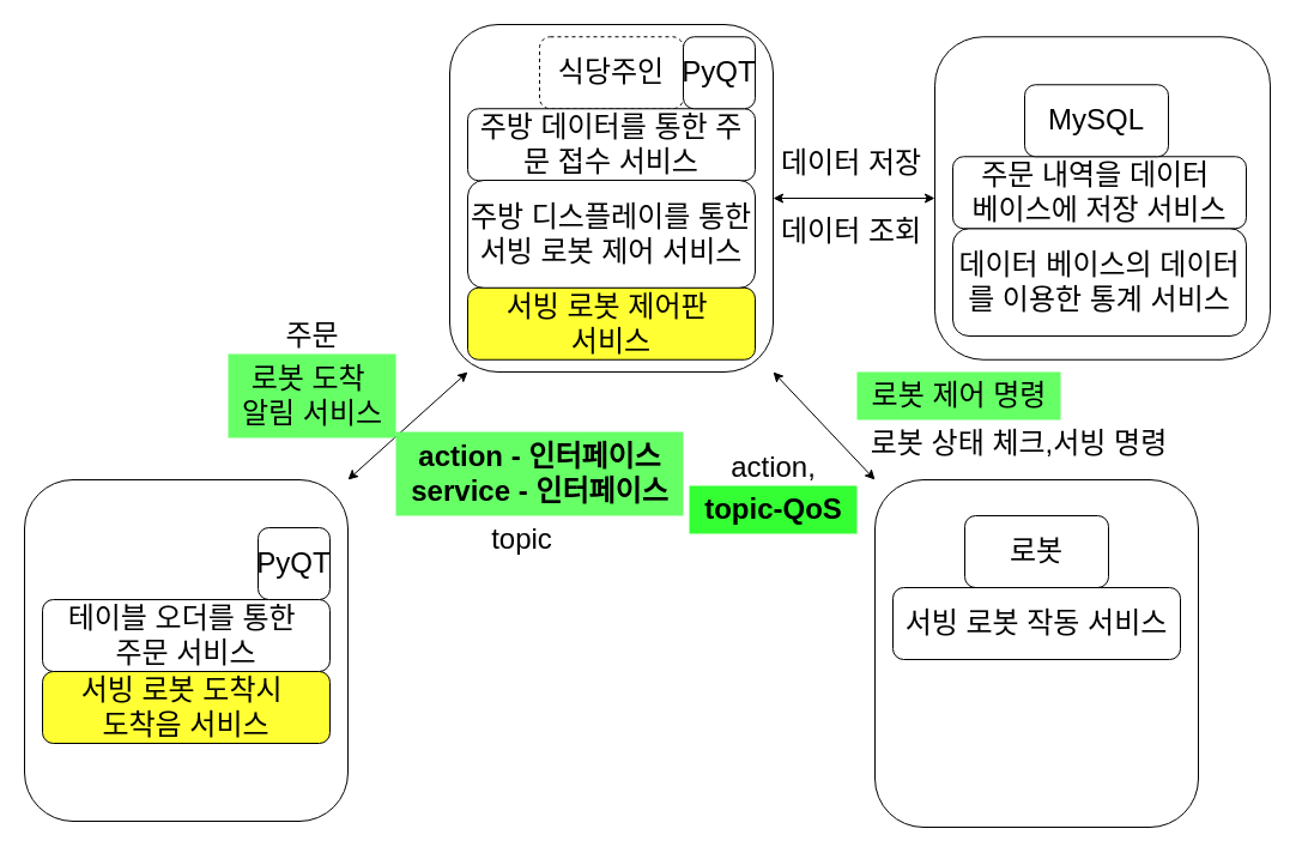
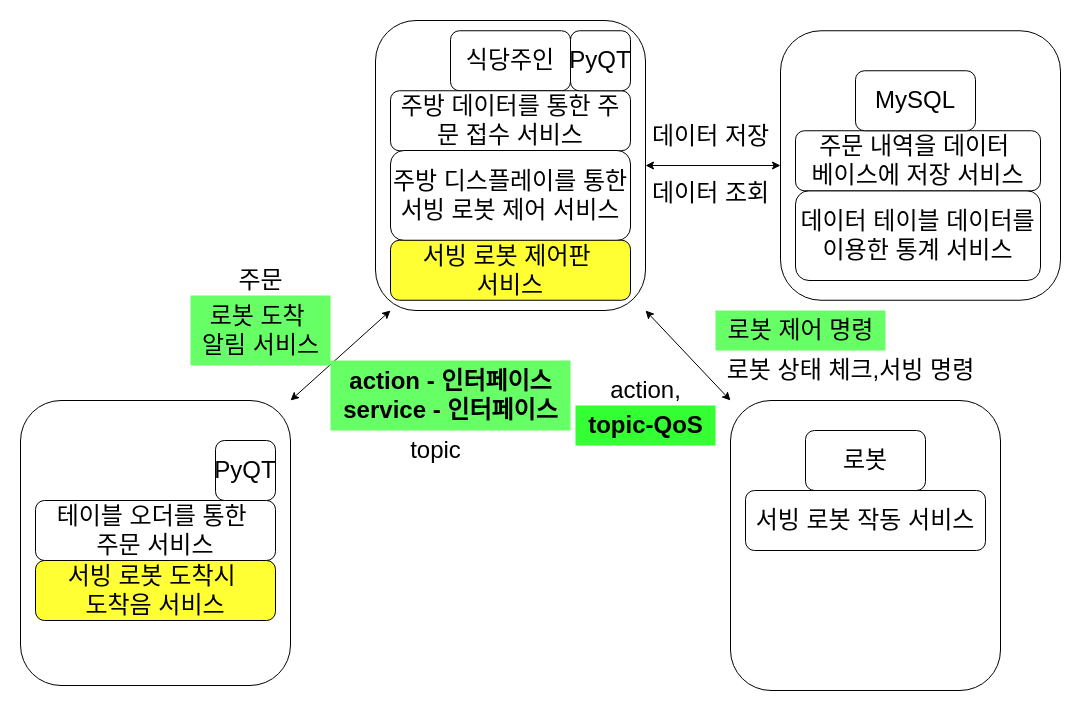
- <mxCell id="6" value="&lt;font style=&quot;font-size: 24px;&quot;&gt;식당주인&lt;/font&gt;" style="rounded=1;whiteSpace=wrap;html=1;dashed=1;" parent="1" vertex="1"><mxGeometry x="450" y="30.25" width="120" height="60" as="geometry" /></mxCell>
+ <mxCell id="6" value="&lt;font style=&quot;font-size: 24px;&quot;&gt;식당주인&lt;/font&gt;" style="rounded=1;whiteSpace=wrap;html=1;" parent="1" vertex="1"><mxGeometry x="450" y="30.25" width="120" height="60" as="geometry" /></mxCell>
- <mxCell id="12" value="&lt;font style=&quot;font-size: 24px;&quot;&gt;데이터 베이스의 데이터를 이용한 통계 서비스&lt;/font&gt;" style="rounded=1;whiteSpace=wrap;html=1;" parent="1" vertex="1"><mxGeometry x="795" y="190.25" width="245" height="89.75" as="geometry" /></mxCell>
+ <mxCell id="12" value="&lt;font style=&quot;font-size: 24px;&quot;&gt;데이터 테이블 데이터를 이용한 통계 서비스&lt;/font&gt;" style="rounded=1;whiteSpace=wrap;html=1;" parent="1" vertex="1"><mxGeometry x="795" y="190.25" width="245" height="89.75" as="geometry" /></mxCell>
